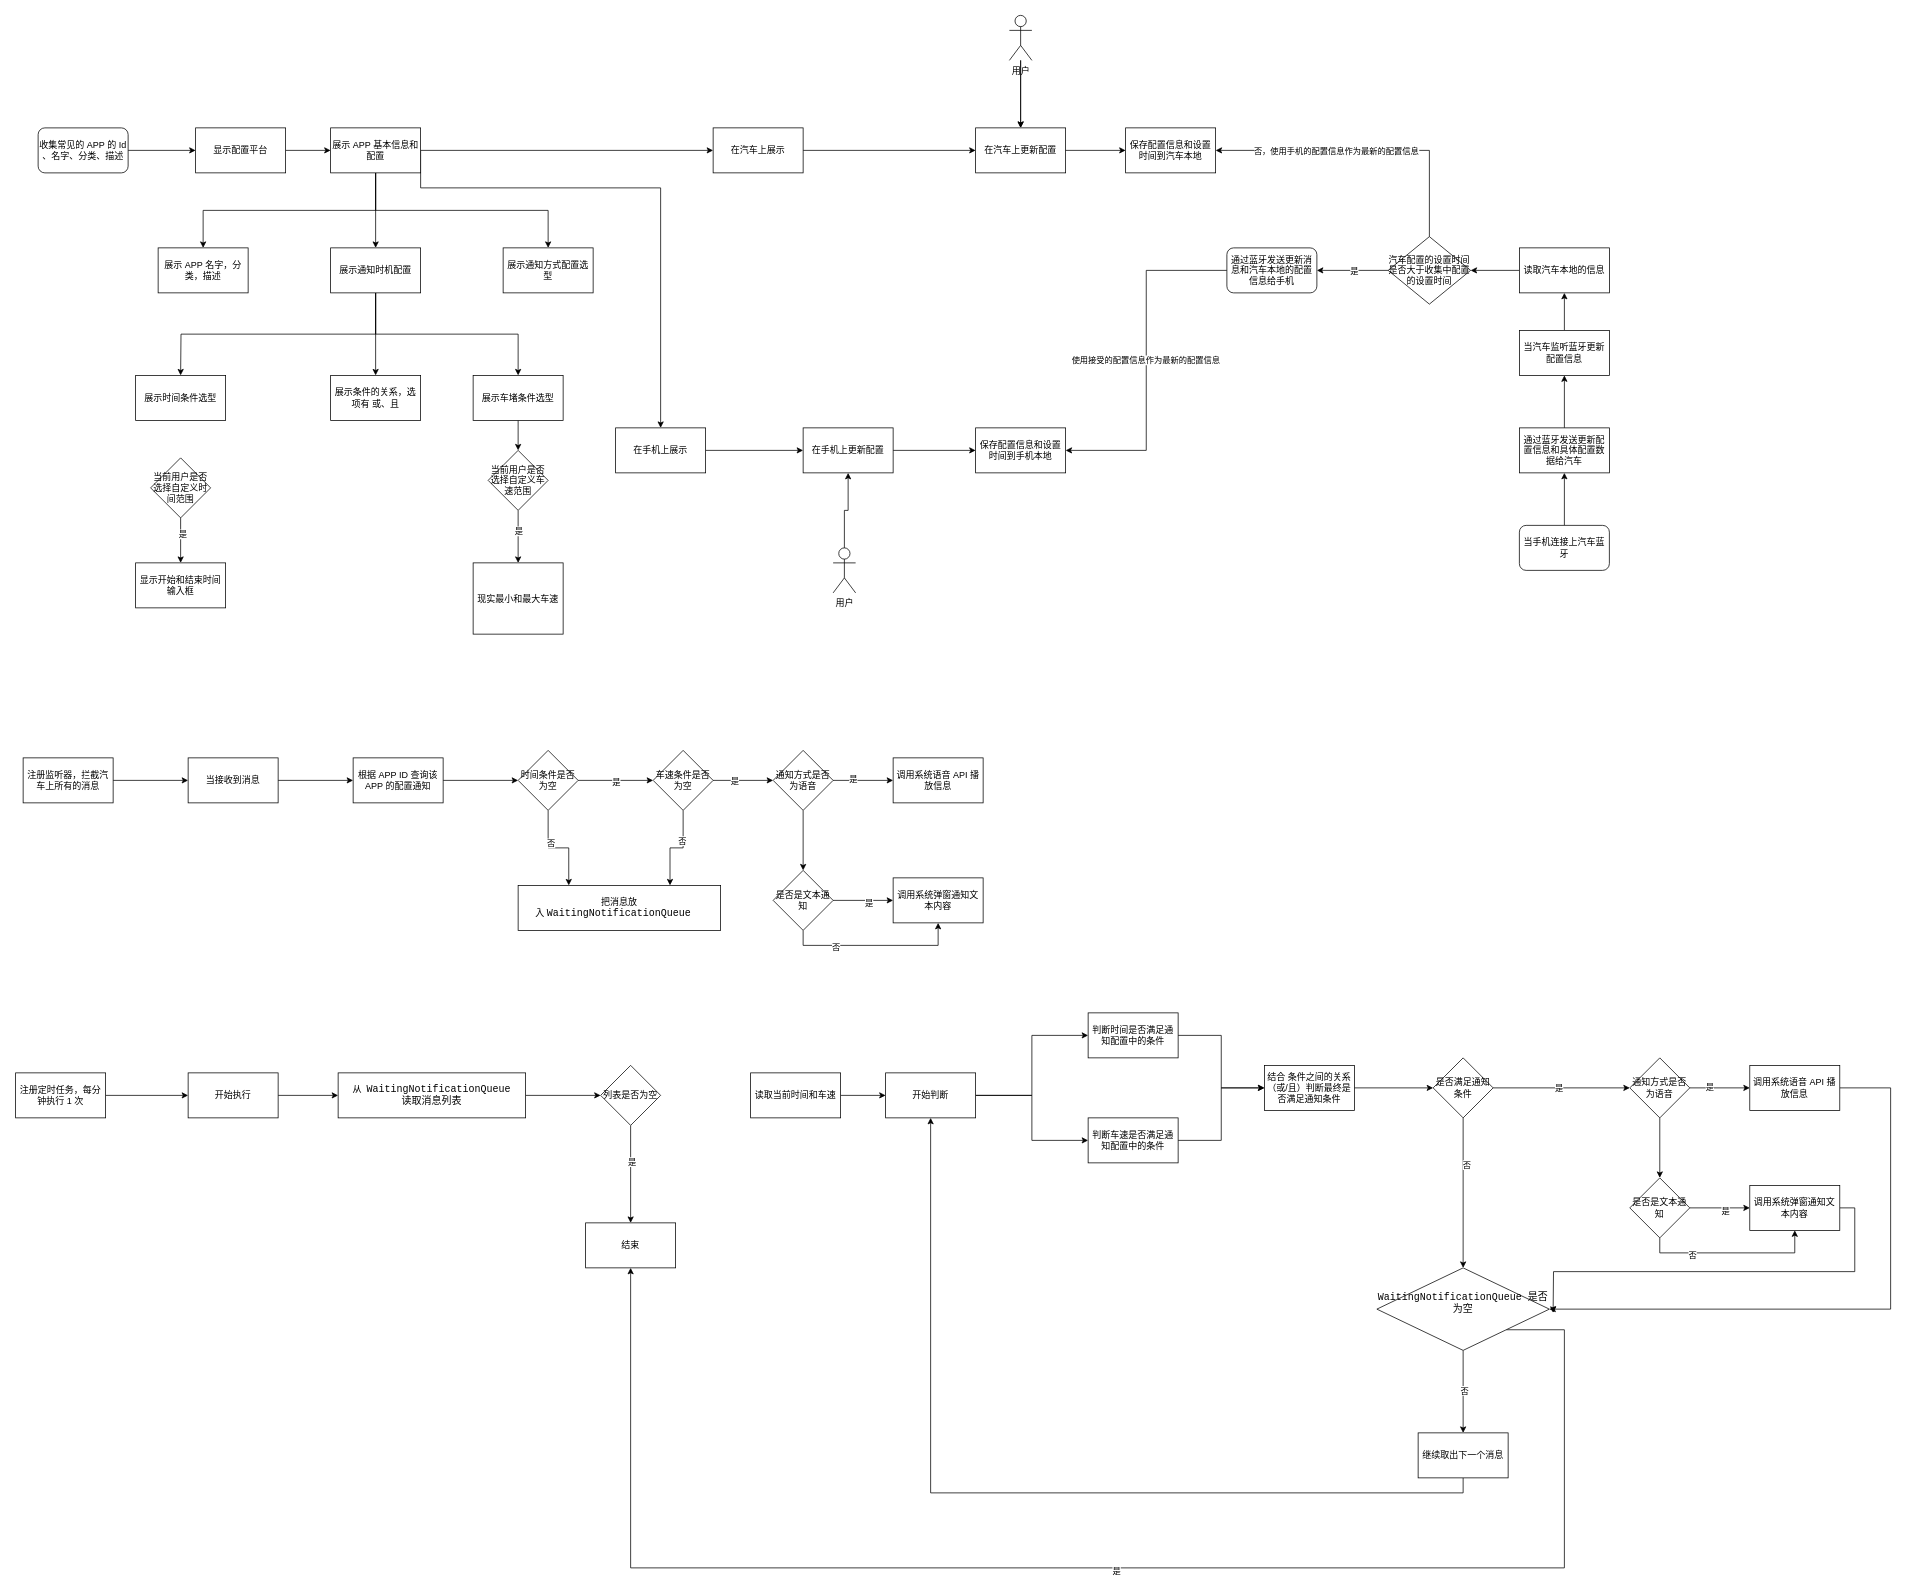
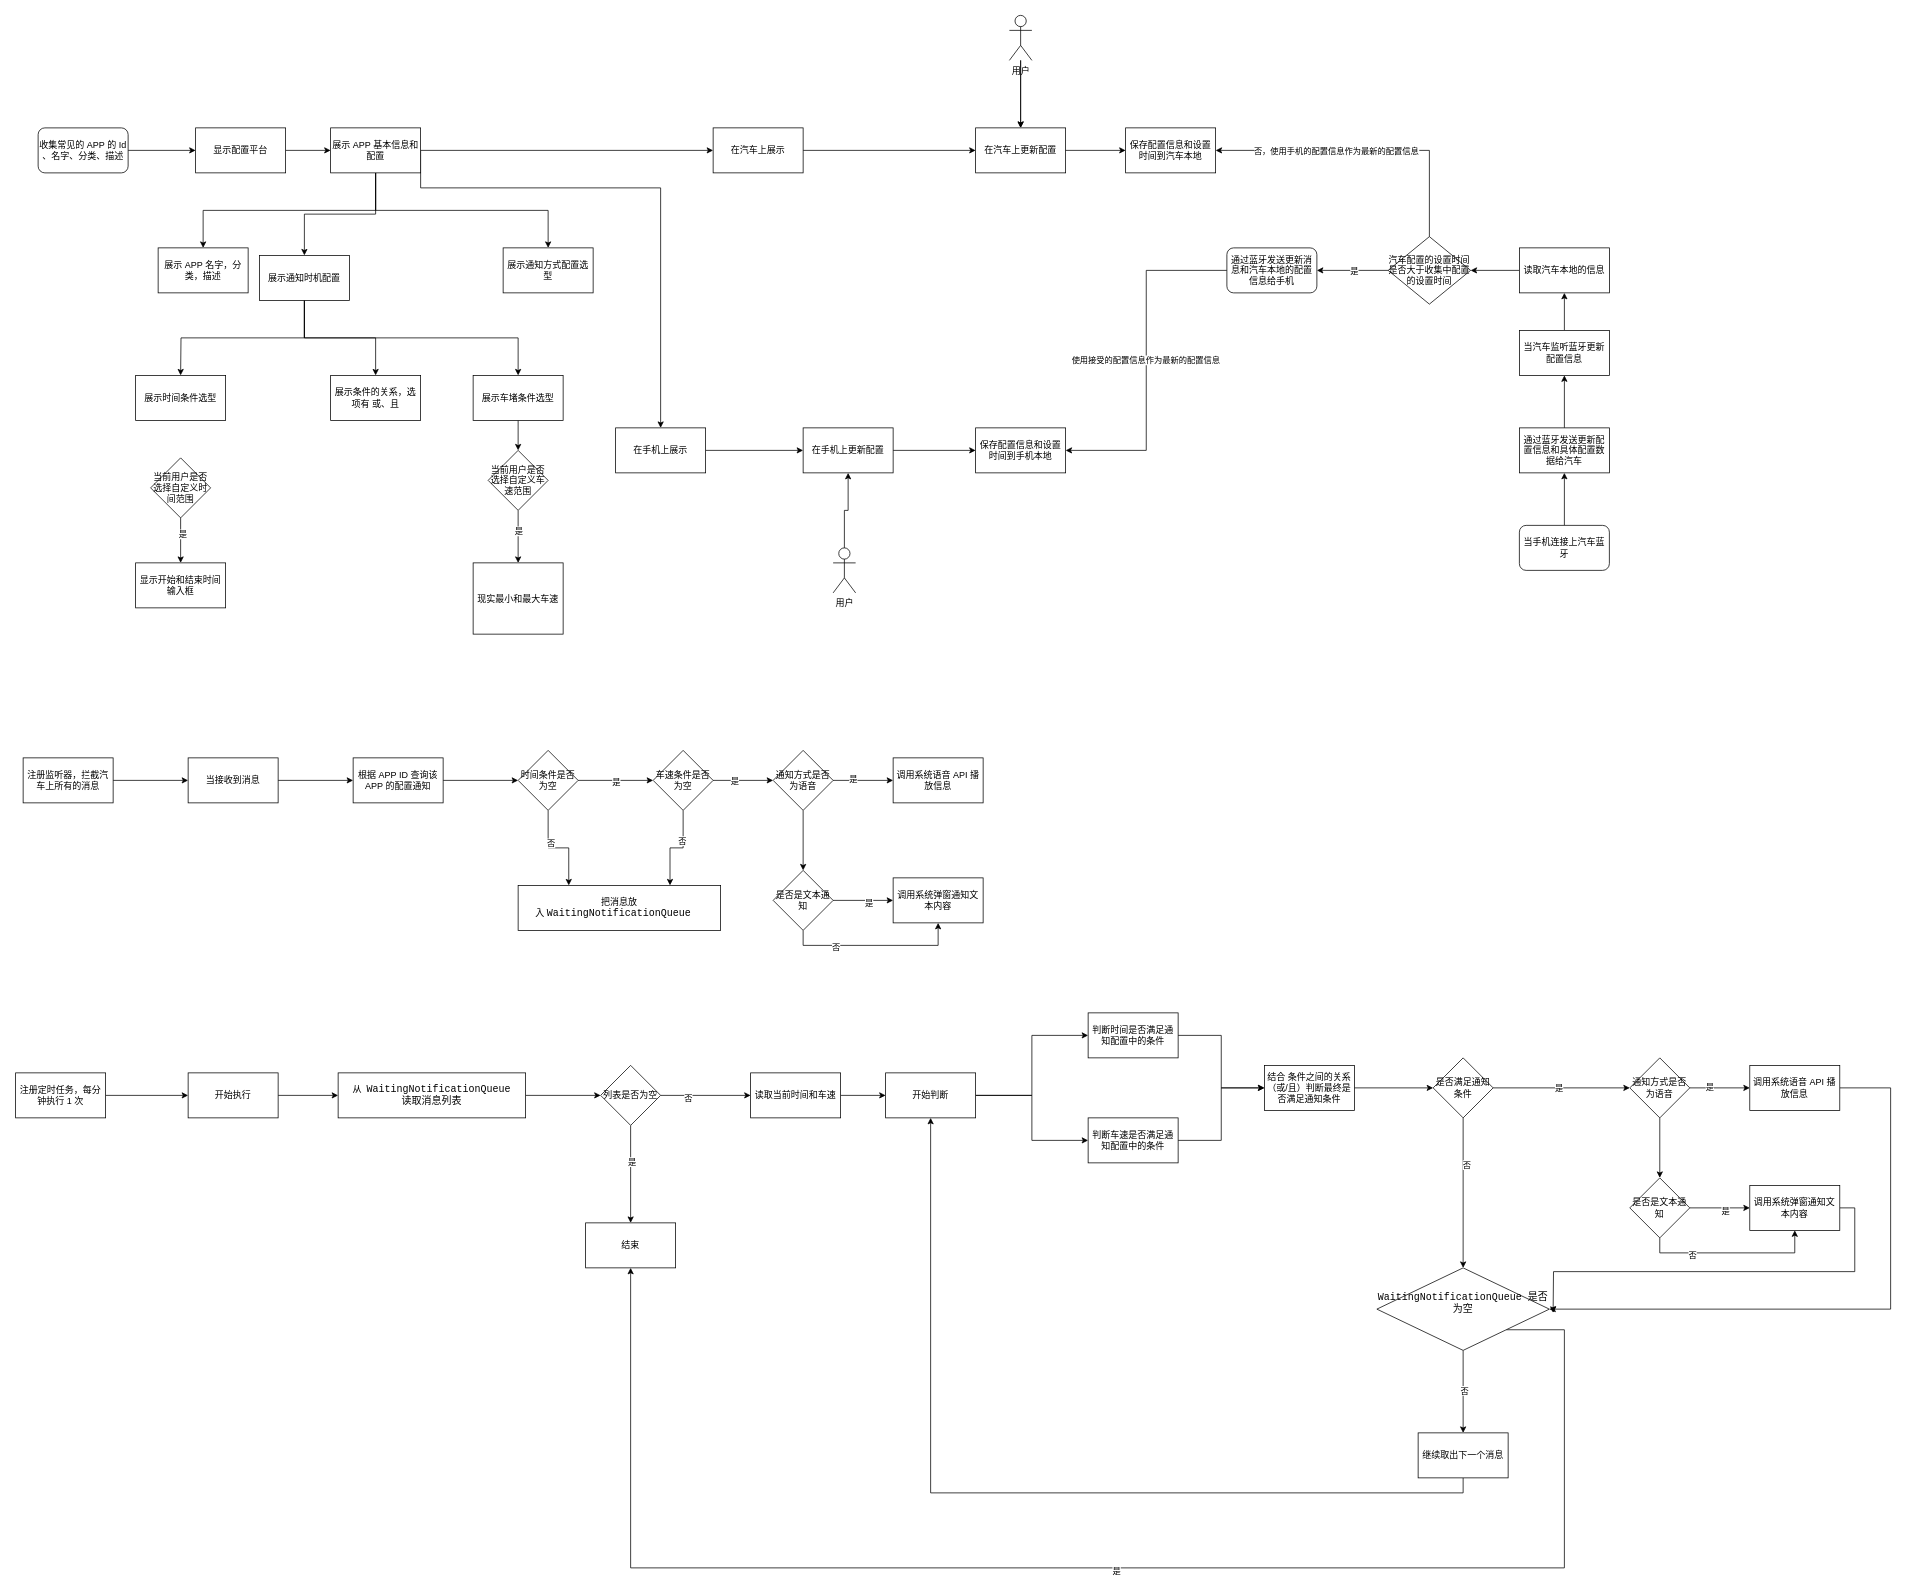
- <mxCell id="16" value="展示通知时机配置" style="rounded=0;whiteSpace=wrap;html=1;" parent="1" vertex="1"><mxGeometry x="440" y="330" width="120" height="60" as="geometry" /></mxCell>
+ <mxCell id="16" value="展示通知时机配置" style="rounded=0;whiteSpace=wrap;html=1;" parent="1" vertex="1"><mxGeometry x="345" y="340" width="120" height="60" as="geometry" /></mxCell>
+ <mxCell id="97" value="" style="edgeStyle=orthogonalEdgeStyle;rounded=0;orthogonalLoop=1;jettySize=auto;html=1;" edge="1" parent="1" source="99" target="123"><mxGeometry relative="1" as="geometry"><mxPoint x="990" y="1460" as="targetPoint" /></mxGeometry></mxCell>
+ <mxCell id="98" value="否" style="edgeLabel;html=1;align=center;verticalAlign=middle;resizable=0;points=[];" vertex="1" connectable="0" parent="97"><mxGeometry x="-0.404" y="-3" relative="1" as="geometry"><mxPoint as="offset" /></mxGeometry></mxCell>
